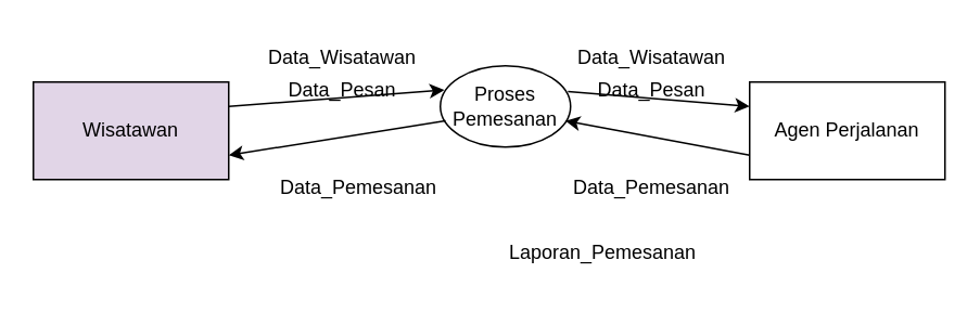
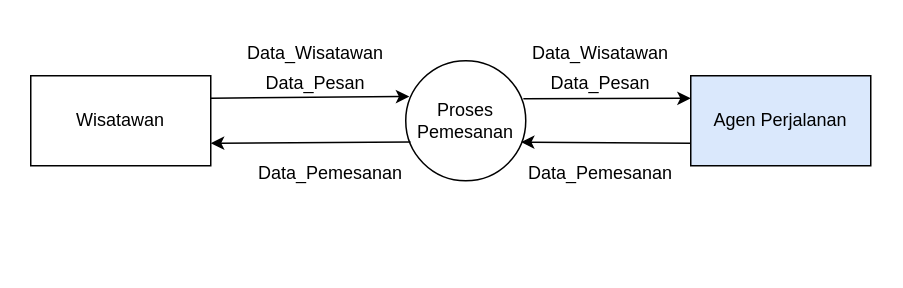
- <mxCell id="4" value="Proses&lt;div&gt;Pemesanan&lt;/div&gt;" style="ellipse;whiteSpace=wrap;html=1;aspect=fixed;" vertex="1" parent="1"><mxGeometry x="270" y="40" width="80" height="50" as="geometry" /></mxCell>
+ <mxCell id="4" value="Proses&lt;div&gt;Pemesanan&lt;/div&gt;" style="ellipse;whiteSpace=wrap;html=1;aspect=fixed;" vertex="1" parent="1"><mxGeometry x="270" y="40" width="80" height="80" as="geometry" /></mxCell>
- <mxCell id="2" value="Wisatawan" style="rounded=0;whiteSpace=wrap;html=1;fillColor=#e1d5e7;" vertex="1" parent="1"><mxGeometry x="20" y="50" width="120" height="60" as="geometry" /></mxCell>
+ <mxCell id="2" value="Wisatawan" style="rounded=0;whiteSpace=wrap;html=1;" vertex="1" parent="1"><mxGeometry x="20" y="50" width="120" height="60" as="geometry" /></mxCell>
- <mxCell id="3" value="Agen Perjalanan" style="rounded=0;whiteSpace=wrap;html=1;" vertex="1" parent="1"><mxGeometry x="460" y="50" width="120" height="60" as="geometry" /></mxCell>
+ <mxCell id="3" value="Agen Perjalanan" style="rounded=0;whiteSpace=wrap;html=1;fillColor=#dae8fc;" vertex="1" parent="1"><mxGeometry x="460" y="50" width="120" height="60" as="geometry" /></mxCell>
- <mxCell id="15" value="Laporan_Pemesanan" style="text;html=1;align=center;verticalAlign=middle;whiteSpace=wrap;rounded=0;" vertex="1" parent="1"><mxGeometry x="340" y="140" width="60" height="30" as="geometry" /></mxCell>
